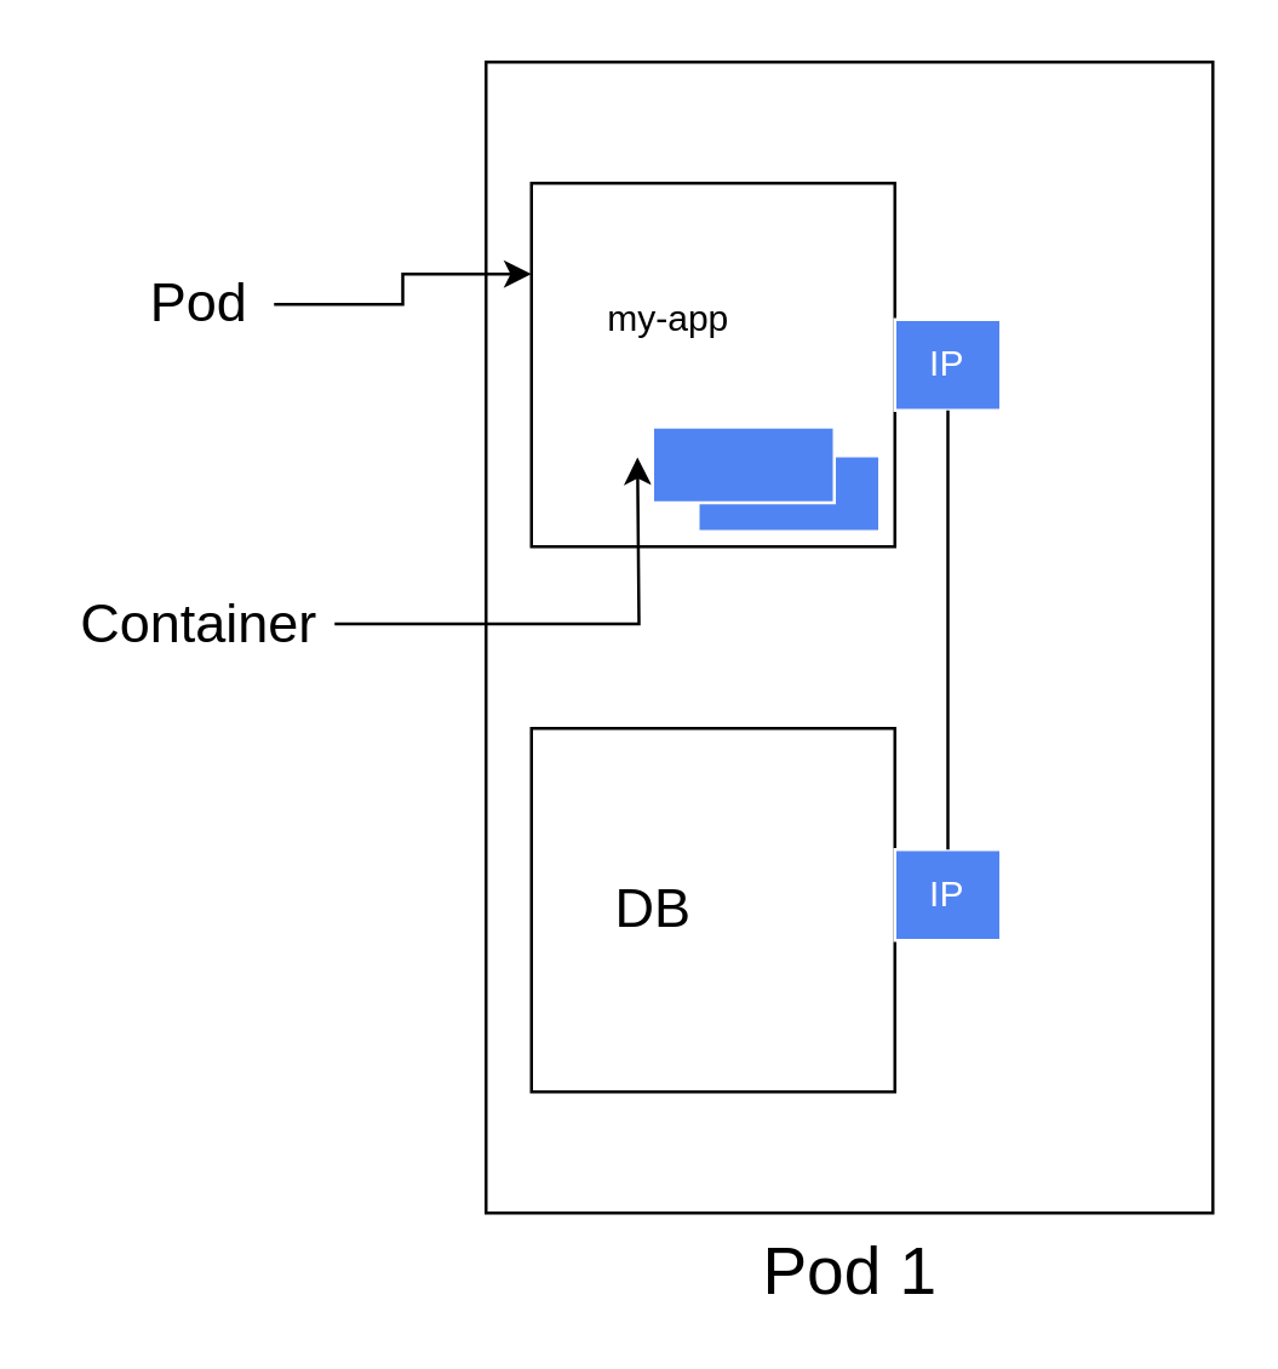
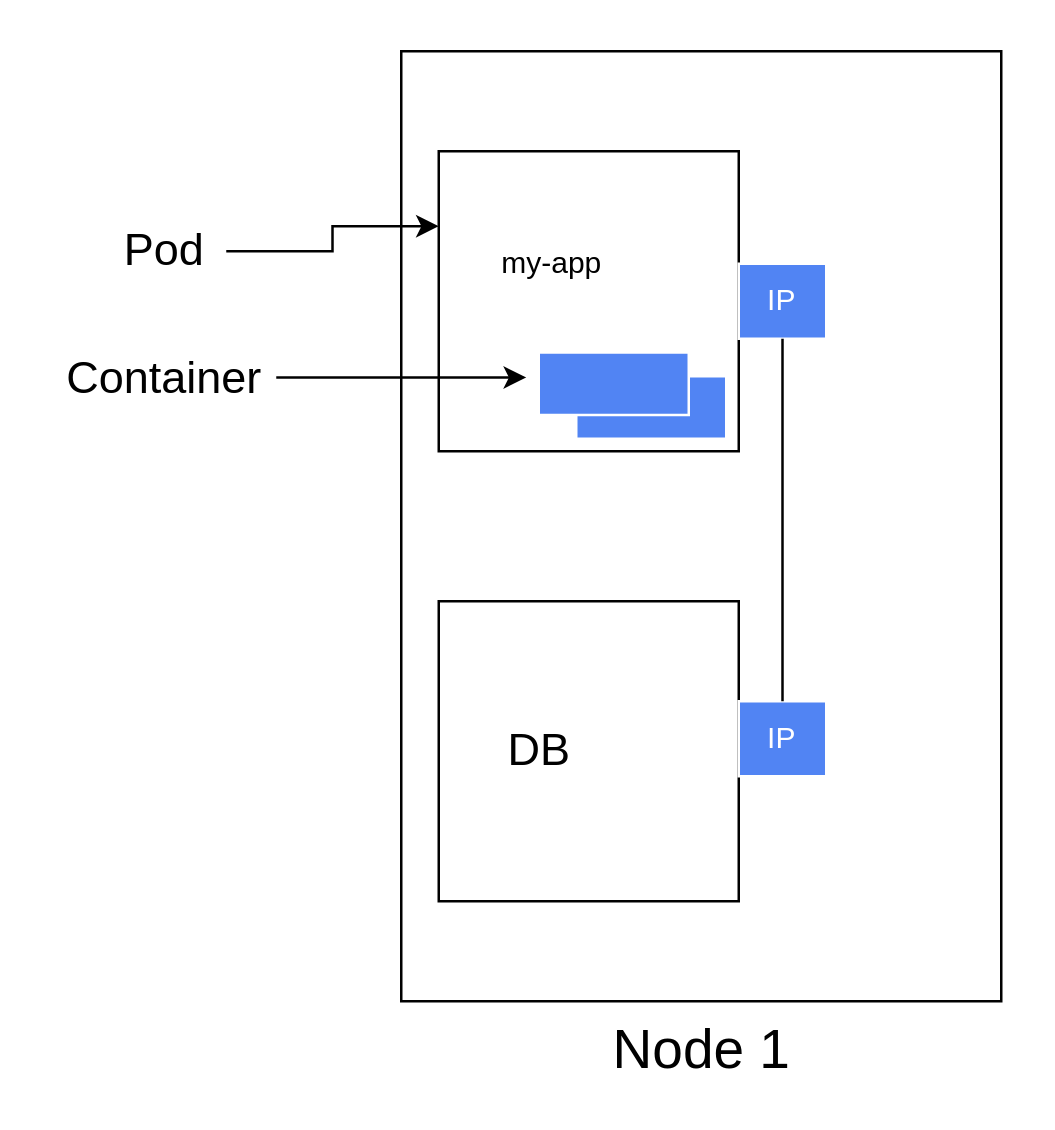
- <mxCell id="10" value="&lt;font style=&quot;font-size: 18px&quot;&gt;Container&lt;/font&gt;" style="text;html=1;align=center;verticalAlign=middle;resizable=0;points=[];autosize=1;" parent="1" vertex="1"><mxGeometry x="20" y="195.5" width="90" height="20" as="geometry" /></mxCell>
+ <mxCell id="10" value="&lt;font style=&quot;font-size: 18px&quot;&gt;Container&lt;/font&gt;" style="text;html=1;align=center;verticalAlign=middle;resizable=0;points=[];autosize=1;" parent="1" vertex="1"><mxGeometry x="20" y="140.5" width="90" height="20" as="geometry" /></mxCell>
- <mxCell id="3" value="&lt;font style=&quot;font-size: 22px&quot;&gt;Pod 1&lt;/font&gt;" style="text;html=1;align=center;verticalAlign=middle;resizable=0;points=[];autosize=1;" parent="1" vertex="1"><mxGeometry x="235" y="410" width="90" height="20" as="geometry" /></mxCell>
+ <mxCell id="3" value="&lt;font style=&quot;font-size: 22px&quot;&gt;Node 1&lt;/font&gt;" style="text;html=1;align=center;verticalAlign=middle;resizable=0;points=[];autosize=1;" parent="1" vertex="1"><mxGeometry x="235" y="410" width="90" height="20" as="geometry" /></mxCell>
